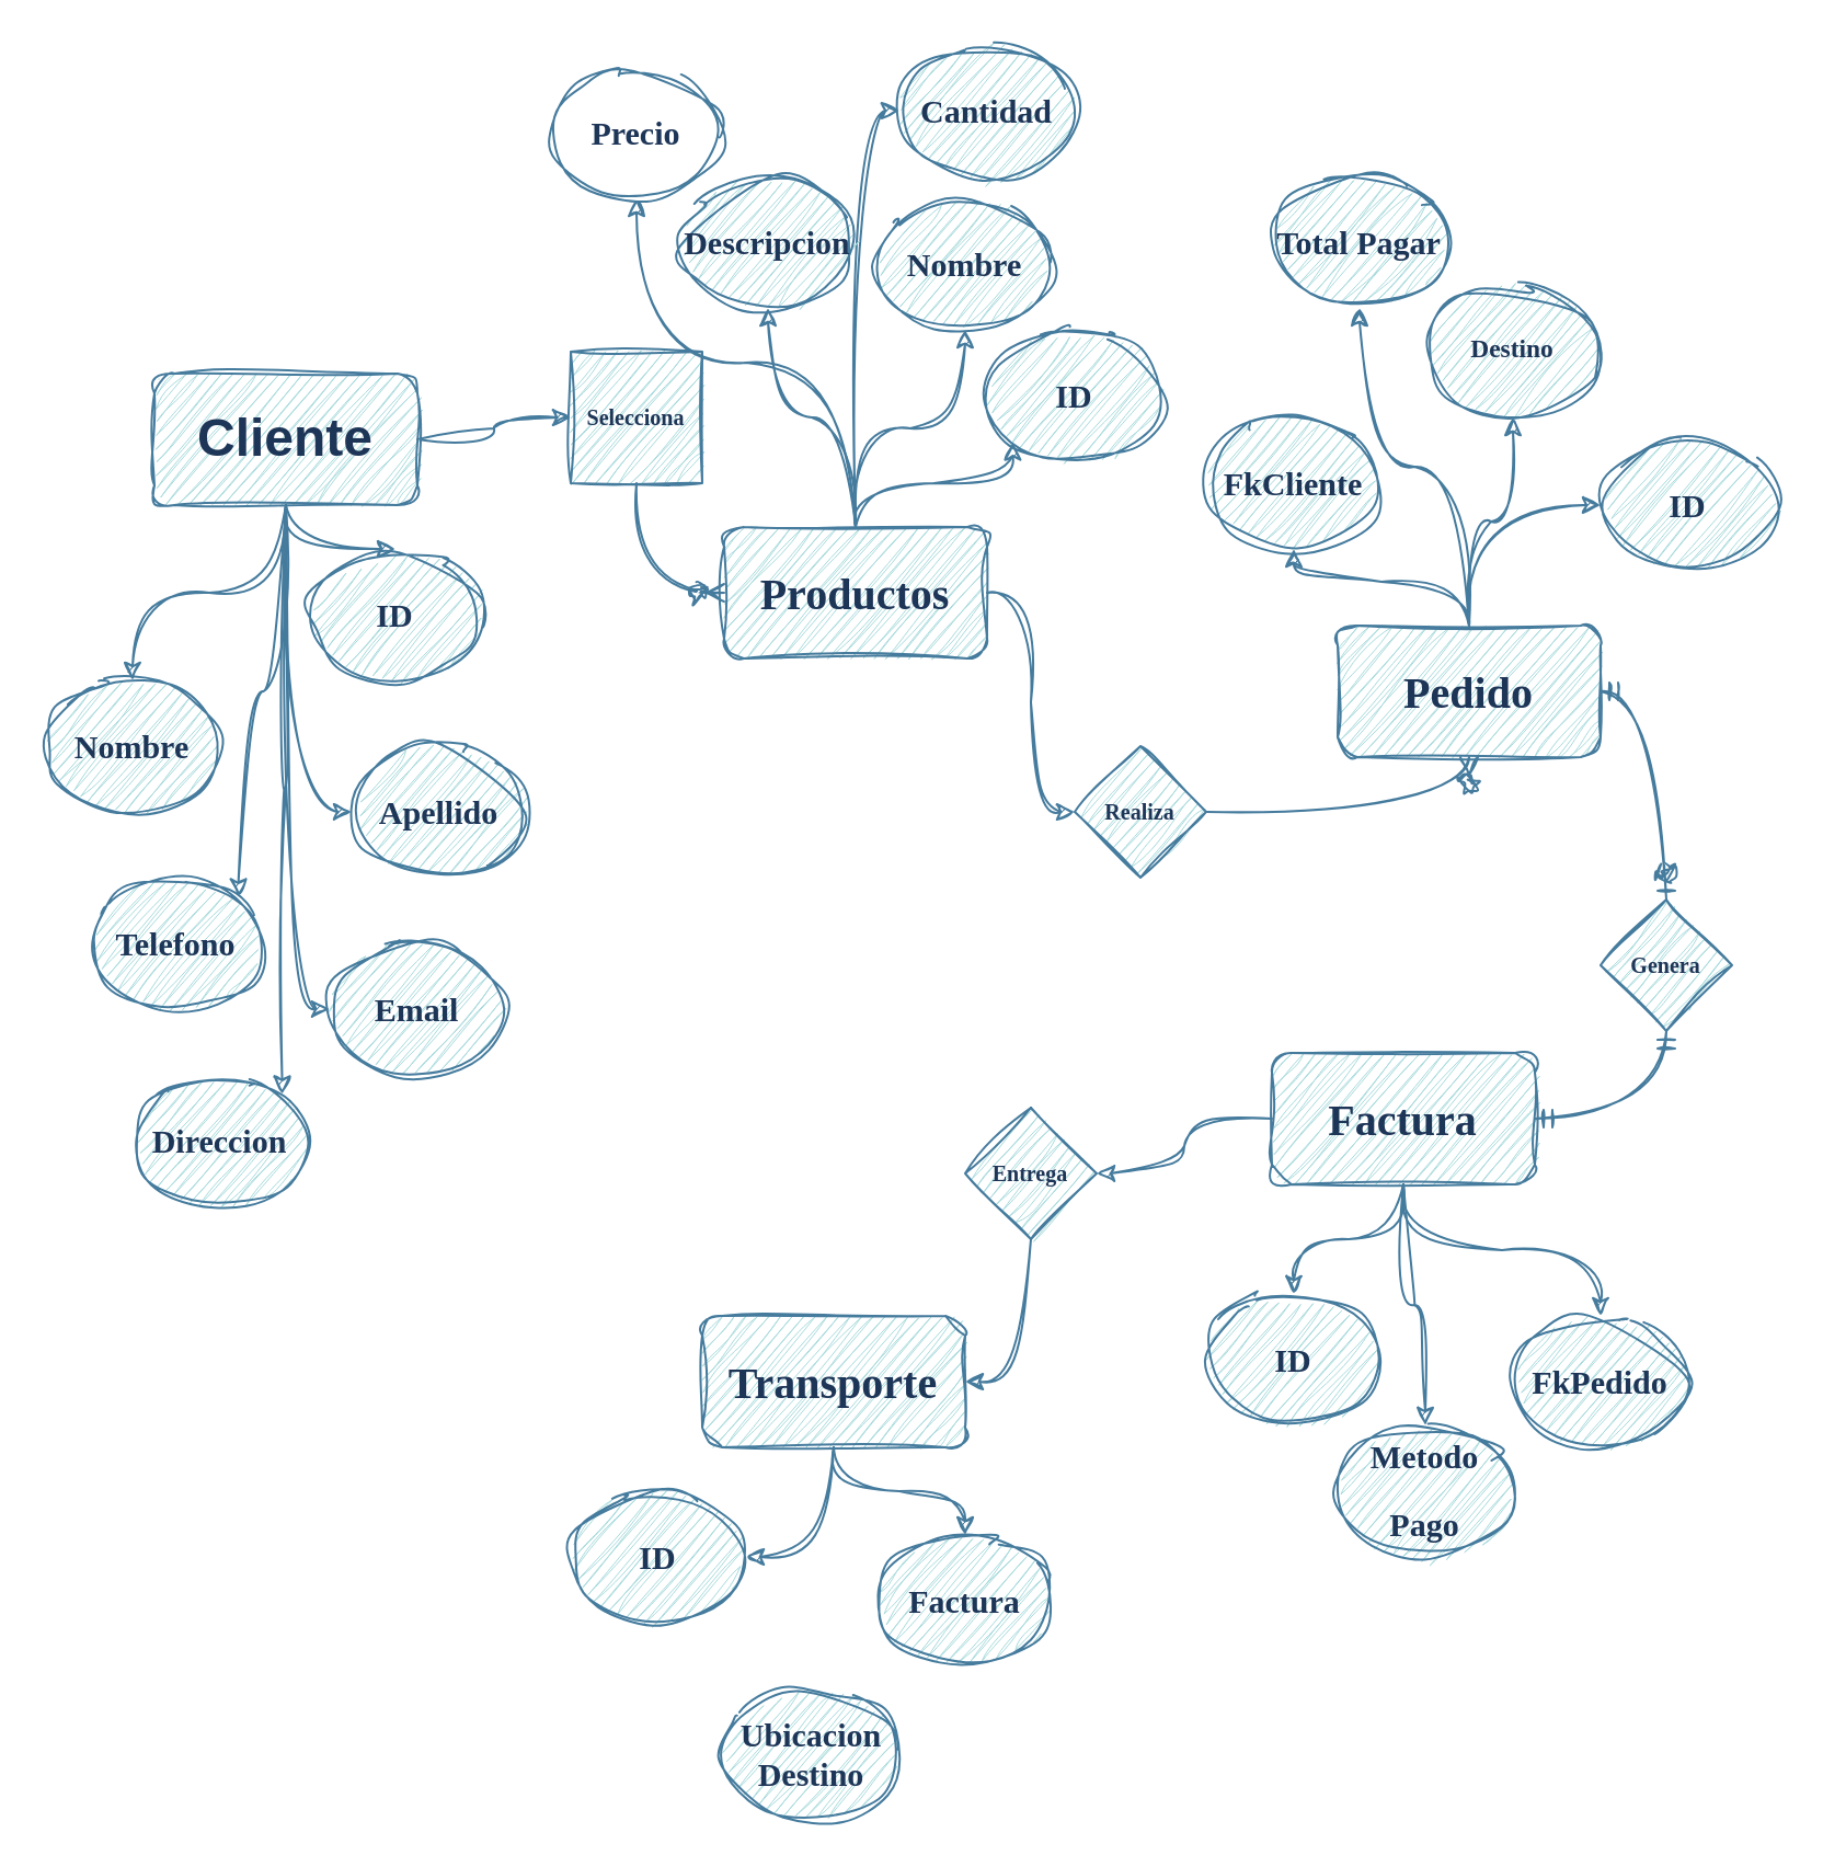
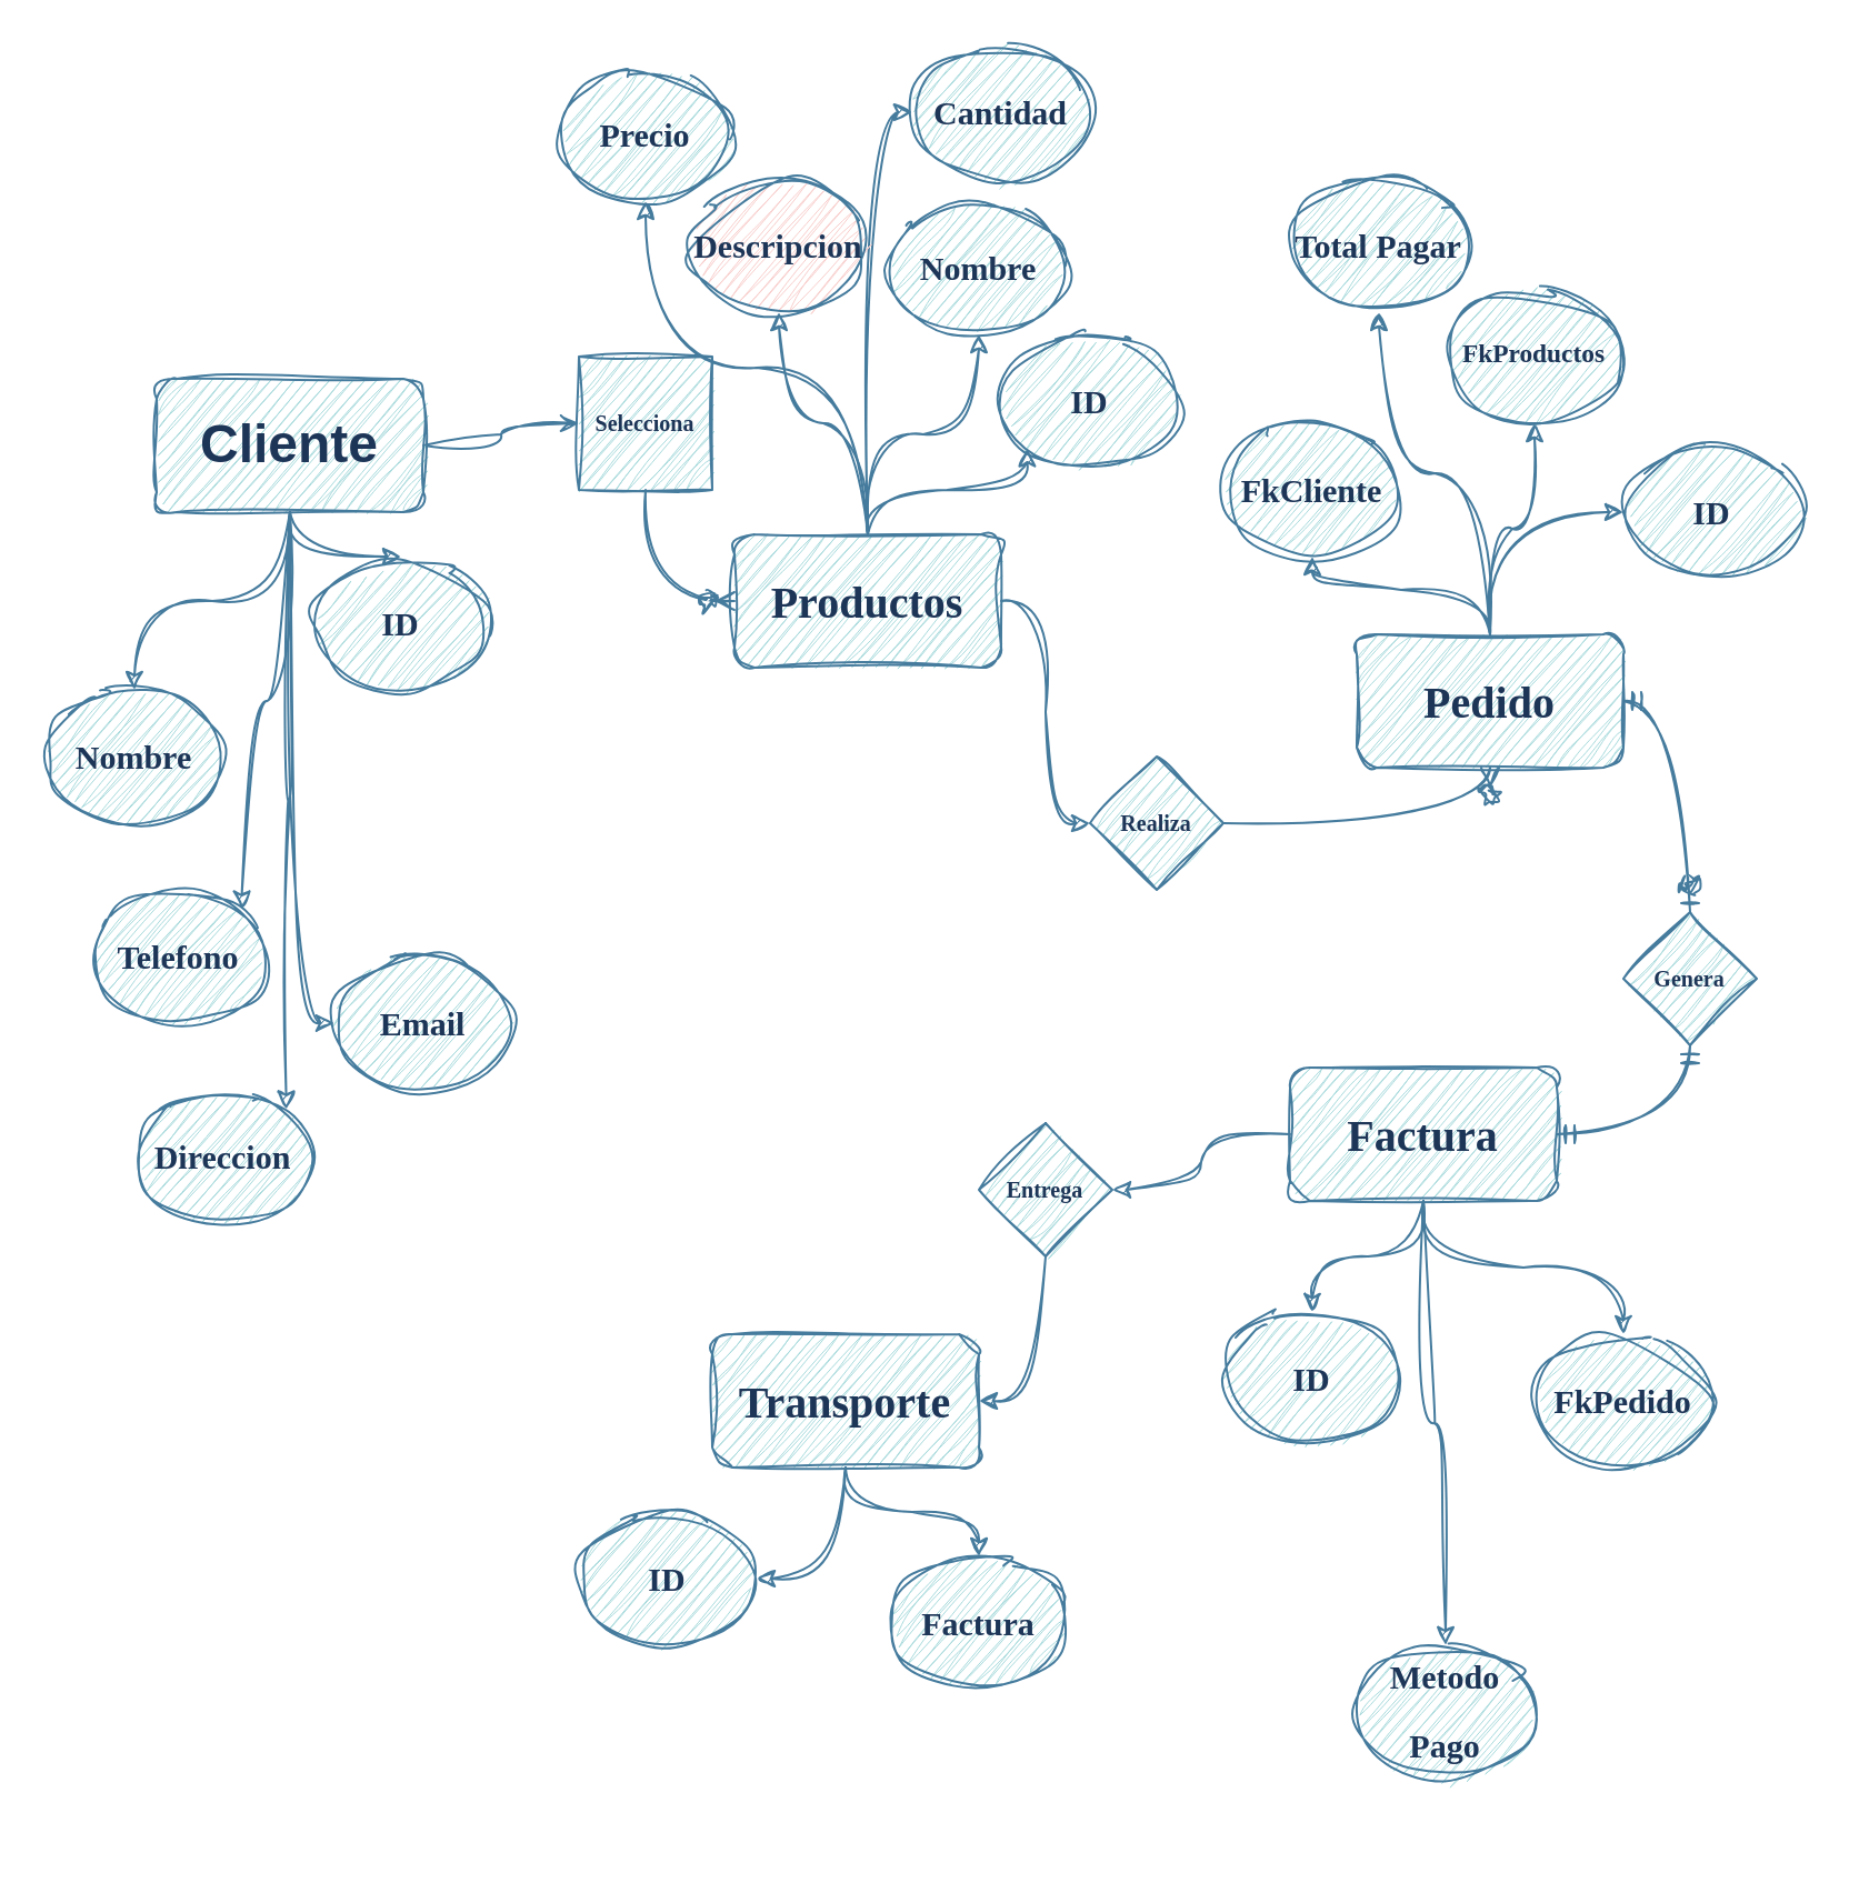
- <mxCell id="49" value="&lt;h2&gt;Precio&lt;/h2&gt;" style="ellipse;whiteSpace=wrap;html=1;sketch=1;hachureGap=4;jiggle=2;curveFitting=1;strokeColor=#457B9D;fontFamily=Architects Daughter;fontSource=https%3A%2F%2Ffonts.googleapis.com%2Fcss%3Ffamily%3DArchitects%2BDaughter;fontSize=10;fontColor=#1D3557;fillColor=#ffffff;" vertex="1" parent="1"><mxGeometry x="250" y="30" width="80" height="60" as="geometry" /></mxCell>
+ <mxCell id="49" value="&lt;h2&gt;Precio&lt;/h2&gt;" style="ellipse;whiteSpace=wrap;html=1;sketch=1;hachureGap=4;jiggle=2;curveFitting=1;strokeColor=#457B9D;fontFamily=Architects Daughter;fontSource=https%3A%2F%2Ffonts.googleapis.com%2Fcss%3Ffamily%3DArchitects%2BDaughter;fontSize=10;fontColor=#1D3557;fillColor=#A8DADC;" vertex="1" parent="1"><mxGeometry x="250" y="30" width="80" height="60" as="geometry" /></mxCell>
- <mxCell id="48" value="&lt;h2&gt;Descripcion&lt;/h2&gt;" style="ellipse;whiteSpace=wrap;html=1;sketch=1;hachureGap=4;jiggle=2;curveFitting=1;strokeColor=#457B9D;fontFamily=Architects Daughter;fontSource=https%3A%2F%2Ffonts.googleapis.com%2Fcss%3Ffamily%3DArchitects%2BDaughter;fontSize=10;fontColor=#1D3557;fillColor=#A8DADC;" vertex="1" parent="1"><mxGeometry x="310" y="80" width="80" height="60" as="geometry" /></mxCell>
+ <mxCell id="48" value="&lt;h2&gt;Descripcion&lt;/h2&gt;" style="ellipse;whiteSpace=wrap;html=1;sketch=1;hachureGap=4;jiggle=2;curveFitting=1;strokeColor=#457B9D;fontFamily=Architects Daughter;fontSource=https%3A%2F%2Ffonts.googleapis.com%2Fcss%3Ffamily%3DArchitects%2BDaughter;fontSize=10;fontColor=#1D3557;fillColor=#f8cecc;" vertex="1" parent="1"><mxGeometry x="310" y="80" width="80" height="60" as="geometry" /></mxCell>
- <mxCell id="52" value="&lt;h3&gt;Destino&lt;/h3&gt;" style="ellipse;whiteSpace=wrap;html=1;sketch=1;hachureGap=4;jiggle=2;curveFitting=1;strokeColor=#457B9D;fontFamily=Architects Daughter;fontSource=https%3A%2F%2Ffonts.googleapis.com%2Fcss%3Ffamily%3DArchitects%2BDaughter;fontSize=10;fontColor=#1D3557;fillColor=#A8DADC;" vertex="1" parent="1"><mxGeometry x="650" y="130" width="80" height="60" as="geometry" /></mxCell>
+ <mxCell id="52" value="&lt;h3&gt;FkProductos&lt;/h3&gt;" style="ellipse;whiteSpace=wrap;html=1;sketch=1;hachureGap=4;jiggle=2;curveFitting=1;strokeColor=#457B9D;fontFamily=Architects Daughter;fontSource=https%3A%2F%2Ffonts.googleapis.com%2Fcss%3Ffamily%3DArchitects%2BDaughter;fontSize=10;fontColor=#1D3557;fillColor=#A8DADC;" vertex="1" parent="1"><mxGeometry x="650" y="130" width="80" height="60" as="geometry" /></mxCell>
- <mxCell id="2" style="edgeStyle=orthogonalEdgeStyle;rounded=0;sketch=1;hachureGap=4;jiggle=2;curveFitting=1;orthogonalLoop=1;jettySize=auto;html=1;entryX=0;entryY=0.5;entryDx=0;entryDy=0;strokeColor=#457B9D;fontFamily=Architects Daughter;fontSource=https%3A%2F%2Ffonts.googleapis.com%2Fcss%3Ffamily%3DArchitects%2BDaughter;fontSize=10;fontColor=#1D3557;fillColor=#A8DADC;curved=1;exitX=1;exitY=0.5;exitDx=0;exitDy=0;" edge="1" parent="1" source="9" target="10"><mxGeometry relative="1" as="geometry"><mxPoint x="240" y="230" as="sourcePoint" /></mxGeometry></mxCell>
+ <mxCell id="2" style="edgeStyle=orthogonalEdgeStyle;rounded=0;sketch=1;hachureGap=4;jiggle=2;curveFitting=1;orthogonalLoop=1;jettySize=auto;html=1;entryX=0;entryY=0.5;entryDx=0;entryDy=0;strokeColor=#457B9D;fontFamily=Architects Daughter;fontSource=https%3A%2F%2Ffonts.googleapis.com%2Fcss%3Ffamily%3DArchitects%2BDaughter;fontSize=10;fontColor=#1D3557;fillColor=#A8DADC;curved=1;exitX=1;exitY=0.5;exitDx=0;exitDy=0;endArrow=open;" edge="1" parent="1" source="9" target="10"><mxGeometry relative="1" as="geometry"><mxPoint x="240" y="230" as="sourcePoint" /></mxGeometry></mxCell>
- <mxCell id="5" style="edgeStyle=orthogonalEdgeStyle;curved=1;rounded=0;sketch=1;hachureGap=4;jiggle=2;curveFitting=1;orthogonalLoop=1;jettySize=auto;html=1;entryX=0;entryY=0.5;entryDx=0;entryDy=0;strokeColor=#457B9D;fontFamily=Architects Daughter;fontSource=https%3A%2F%2Ffonts.googleapis.com%2Fcss%3Ffamily%3DArchitects%2BDaughter;fontSize=10;fontColor=#1D3557;fillColor=#A8DADC;" edge="1" parent="1" source="9" target="41"><mxGeometry relative="1" as="geometry" /></mxCell>
- <mxCell id="41" value="&lt;h2&gt;Apellido&lt;/h2&gt;" style="ellipse;whiteSpace=wrap;html=1;sketch=1;hachureGap=4;jiggle=2;curveFitting=1;strokeColor=#457B9D;fontFamily=Architects Daughter;fontSource=https%3A%2F%2Ffonts.googleapis.com%2Fcss%3Ffamily%3DArchitects%2BDaughter;fontSize=10;fontColor=#1D3557;fillColor=#A8DADC;" vertex="1" parent="1"><mxGeometry x="160" y="340" width="80" height="60" as="geometry" /></mxCell>
- <mxCell id="56" value="&lt;h2&gt;Metodo&lt;/h2&gt;&lt;h2&gt;Pago&lt;/h2&gt;" style="ellipse;whiteSpace=wrap;html=1;sketch=1;hachureGap=4;jiggle=2;curveFitting=1;strokeColor=#457B9D;fontFamily=Architects Daughter;fontSource=https%3A%2F%2Ffonts.googleapis.com%2Fcss%3Ffamily%3DArchitects%2BDaughter;fontSize=10;fontColor=#1D3557;fillColor=#A8DADC;" vertex="1" parent="1"><mxGeometry x="610" y="650" width="80" height="60" as="geometry" /></mxCell>
+ <mxCell id="56" value="&lt;h2&gt;Metodo&lt;/h2&gt;&lt;h2&gt;Pago&lt;/h2&gt;" style="ellipse;whiteSpace=wrap;html=1;sketch=1;hachureGap=4;jiggle=2;curveFitting=1;strokeColor=#457B9D;fontFamily=Architects Daughter;fontSource=https%3A%2F%2Ffonts.googleapis.com%2Fcss%3Ffamily%3DArchitects%2BDaughter;fontSize=10;fontColor=#1D3557;fillColor=#A8DADC;" vertex="1" parent="1"><mxGeometry x="610" y="740" width="80" height="60" as="geometry" /></mxCell>
- <mxCell id="59" value="&lt;h2&gt;Ubicacion Destino&lt;/h2&gt;" style="ellipse;whiteSpace=wrap;html=1;sketch=1;hachureGap=4;jiggle=2;curveFitting=1;strokeColor=#457B9D;fontFamily=Architects Daughter;fontSource=https%3A%2F%2Ffonts.googleapis.com%2Fcss%3Ffamily%3DArchitects%2BDaughter;fontSize=10;fontColor=#1D3557;fillColor=#A8DADC;" vertex="1" parent="1"><mxGeometry x="330" y="770" width="80" height="60" as="geometry" /></mxCell>
